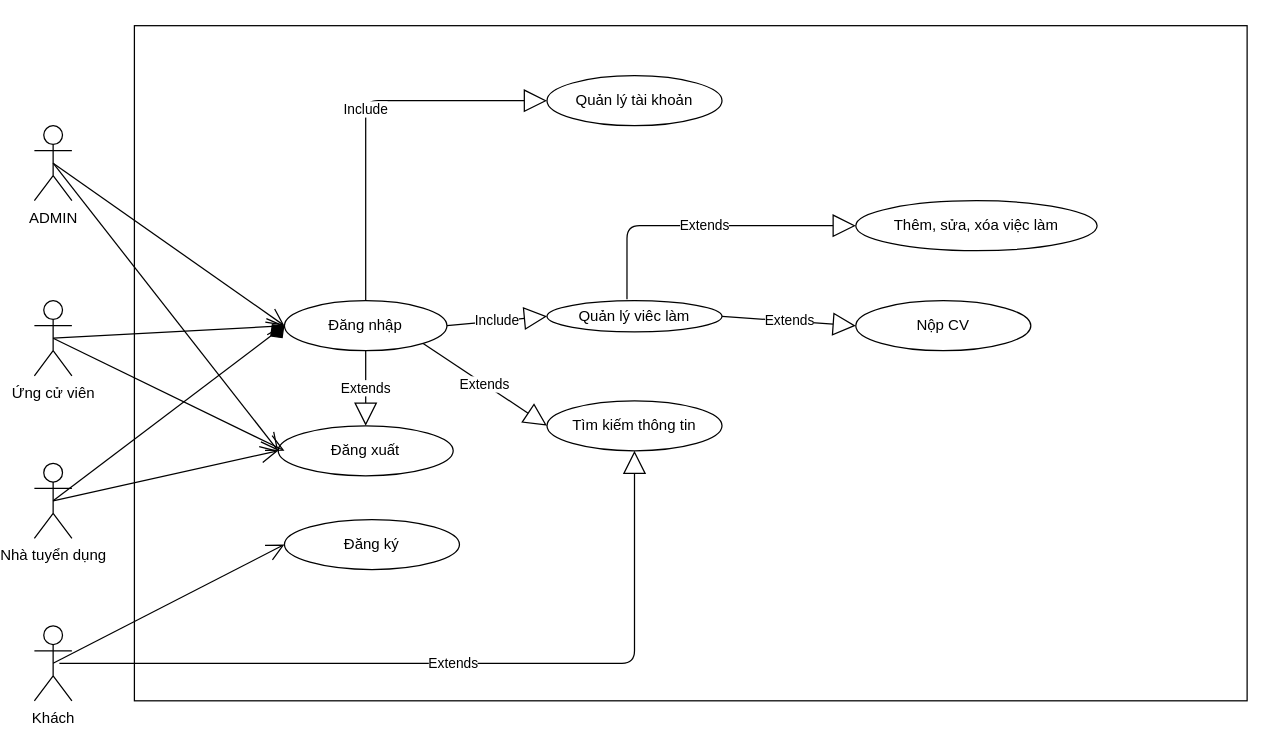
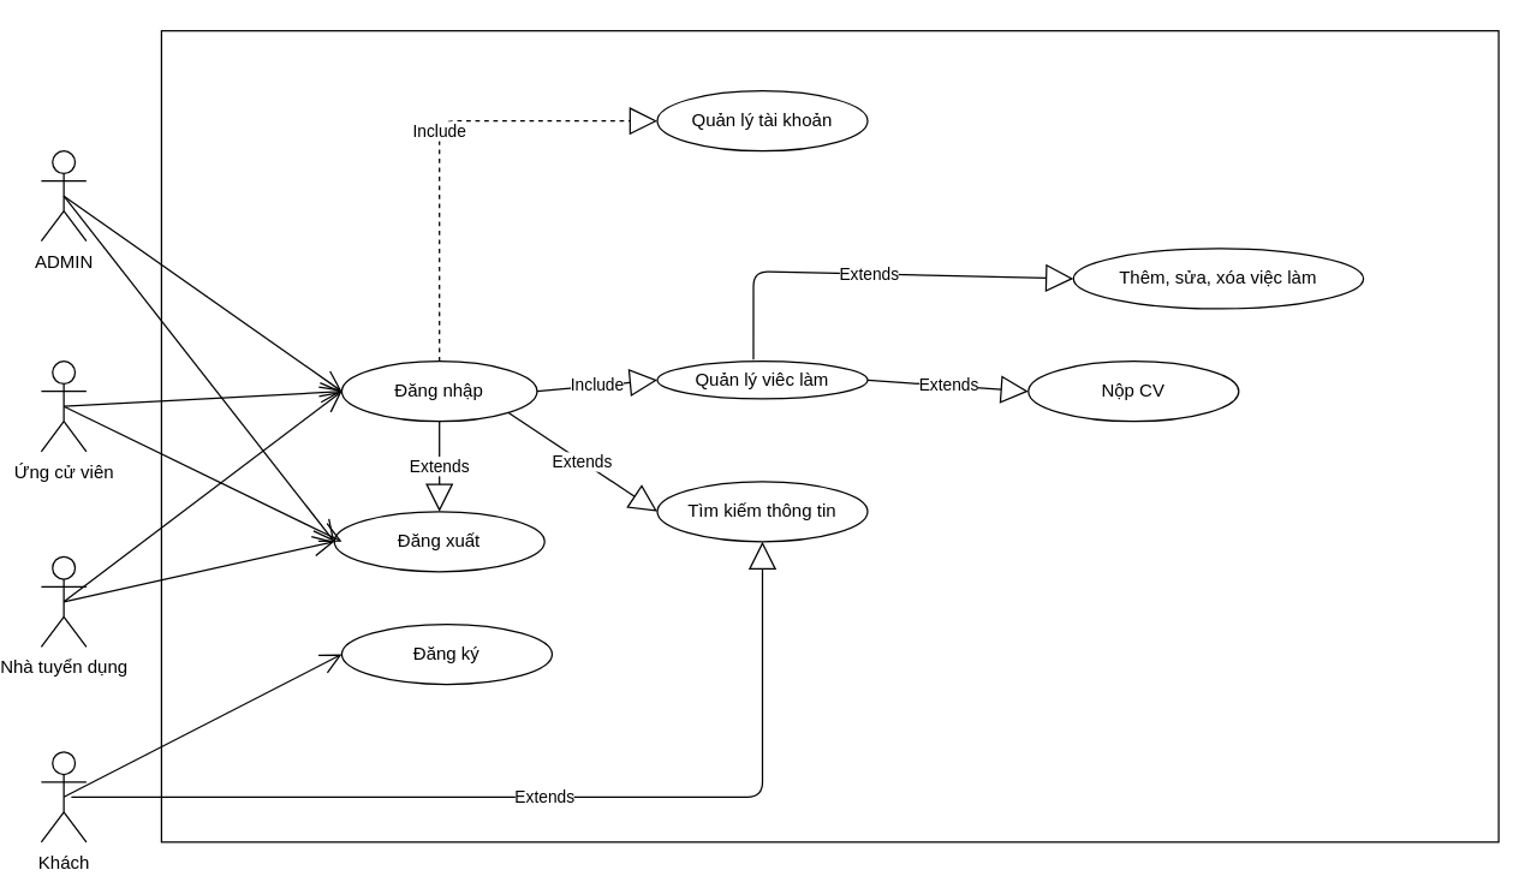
- <mxCell id="19" value="Include" style="endArrow=block;endSize=16;endFill=0;html=1;labelBackgroundColor=#FFFFFF;fontColor=#000000;strokeColor=#000000;exitX=0.5;exitY=0;exitDx=0;exitDy=0;entryX=0;entryY=0.5;entryDx=0;entryDy=0;" edge="1" parent="1" source="4" target="6"><mxGeometry width="160" relative="1" as="geometry"><mxPoint x="310" y="200" as="sourcePoint" /><mxPoint x="470" y="200" as="targetPoint" /><Array as="points"><mxPoint x="285" y="80" /></Array></mxGeometry></mxCell>
+ <mxCell id="19" value="Include" style="endArrow=block;endSize=16;endFill=0;html=1;labelBackgroundColor=#FFFFFF;fontColor=#000000;strokeColor=#000000;exitX=0.5;exitY=0;exitDx=0;exitDy=0;entryX=0;entryY=0.5;entryDx=0;entryDy=0;dashed=1;" edge="1" parent="1" source="4" target="6"><mxGeometry width="160" relative="1" as="geometry"><mxPoint x="310" y="200" as="sourcePoint" /><mxPoint x="470" y="200" as="targetPoint" /><Array as="points"><mxPoint x="285" y="80" /></Array></mxGeometry></mxCell>
- <mxCell id="24" value="Thêm, sửa, xóa việc làm" style="ellipse;whiteSpace=wrap;html=1;fontColor=#000000;strokeColor=#000000;fillColor=#FFFFFF;" vertex="1" parent="1"><mxGeometry x="677" y="160" width="193" height="40" as="geometry" /></mxCell>
+ <mxCell id="24" value="Thêm, sửa, xóa việc làm" style="ellipse;whiteSpace=wrap;html=1;fontColor=#000000;strokeColor=#000000;fillColor=#FFFFFF;" vertex="1" parent="1"><mxGeometry x="707" y="165" width="193" height="40" as="geometry" /></mxCell>
- <mxCell id="17" value="" style="endArrow=diamond;endFill=1;endSize=12;html=1;labelBackgroundColor=#FFFFFF;fontColor=#000000;strokeColor=#000000;exitX=0.5;exitY=0.5;exitDx=0;exitDy=0;exitPerimeter=0;entryX=0;entryY=0.5;entryDx=0;entryDy=0;" edge="1" parent="1" source="12" target="4"><mxGeometry width="160" relative="1" as="geometry"><mxPoint x="310" y="340" as="sourcePoint" /><mxPoint x="470" y="340" as="targetPoint" /></mxGeometry></mxCell>
+ <mxCell id="17" value="" style="endArrow=open;endFill=1;endSize=12;html=1;labelBackgroundColor=#FFFFFF;fontColor=#000000;strokeColor=#000000;exitX=0.5;exitY=0.5;exitDx=0;exitDy=0;exitPerimeter=0;entryX=0;entryY=0.5;entryDx=0;entryDy=0;" edge="1" parent="1" source="12" target="4"><mxGeometry width="160" relative="1" as="geometry"><mxPoint x="310" y="340" as="sourcePoint" /><mxPoint x="470" y="340" as="targetPoint" /></mxGeometry></mxCell>
